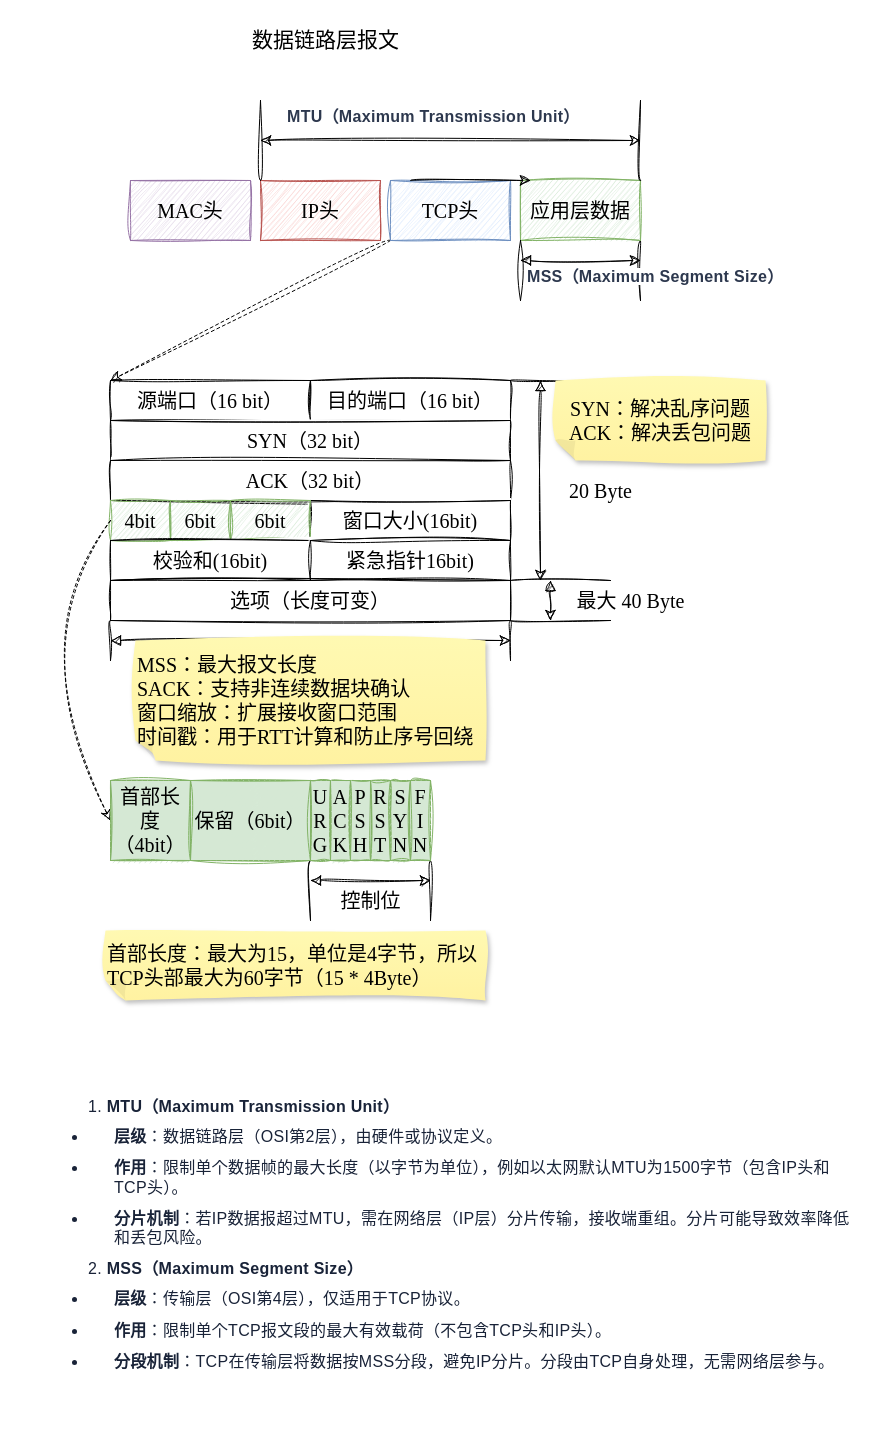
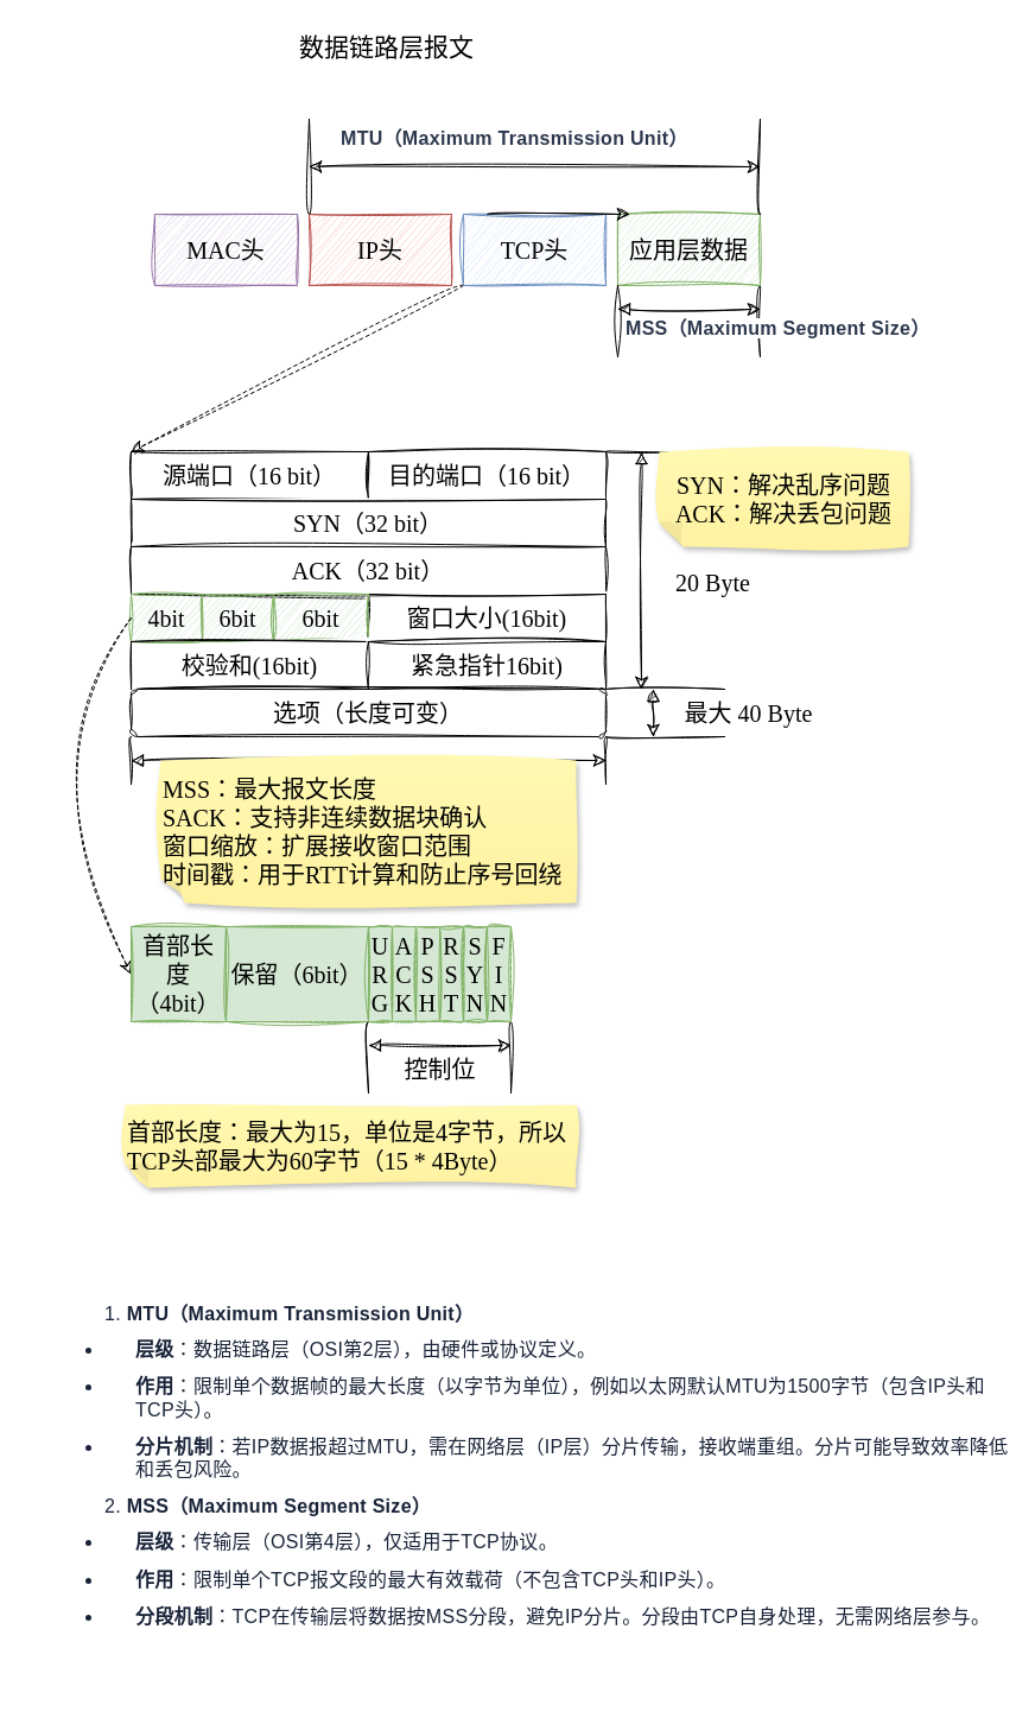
- <mxCell id="20" value="选项（长度可变）" style="rounded=0;whiteSpace=wrap;html=1;sketch=1;hachureGap=4;jiggle=2;curveFitting=1;fontFamily=Architects Daughter;fontSource=https%3A%2F%2Ffonts.googleapis.com%2Fcss%3Ffamily%3DArchitects%2BDaughter;fontSize=20;" vertex="1" parent="4"><mxGeometry y="200" width="400" height="40" as="geometry" /></mxCell>
+ <mxCell id="20" value="选项（长度可变）" style="whiteSpace=wrap;html=1;sketch=1;hachureGap=4;jiggle=2;curveFitting=1;fontFamily=Architects Daughter;fontSource=https%3A%2F%2Ffonts.googleapis.com%2Fcss%3Ffamily%3DArchitects%2BDaughter;fontSize=20;rounded=1;" vertex="1" parent="4"><mxGeometry y="200" width="400" height="40" as="geometry" /></mxCell>
